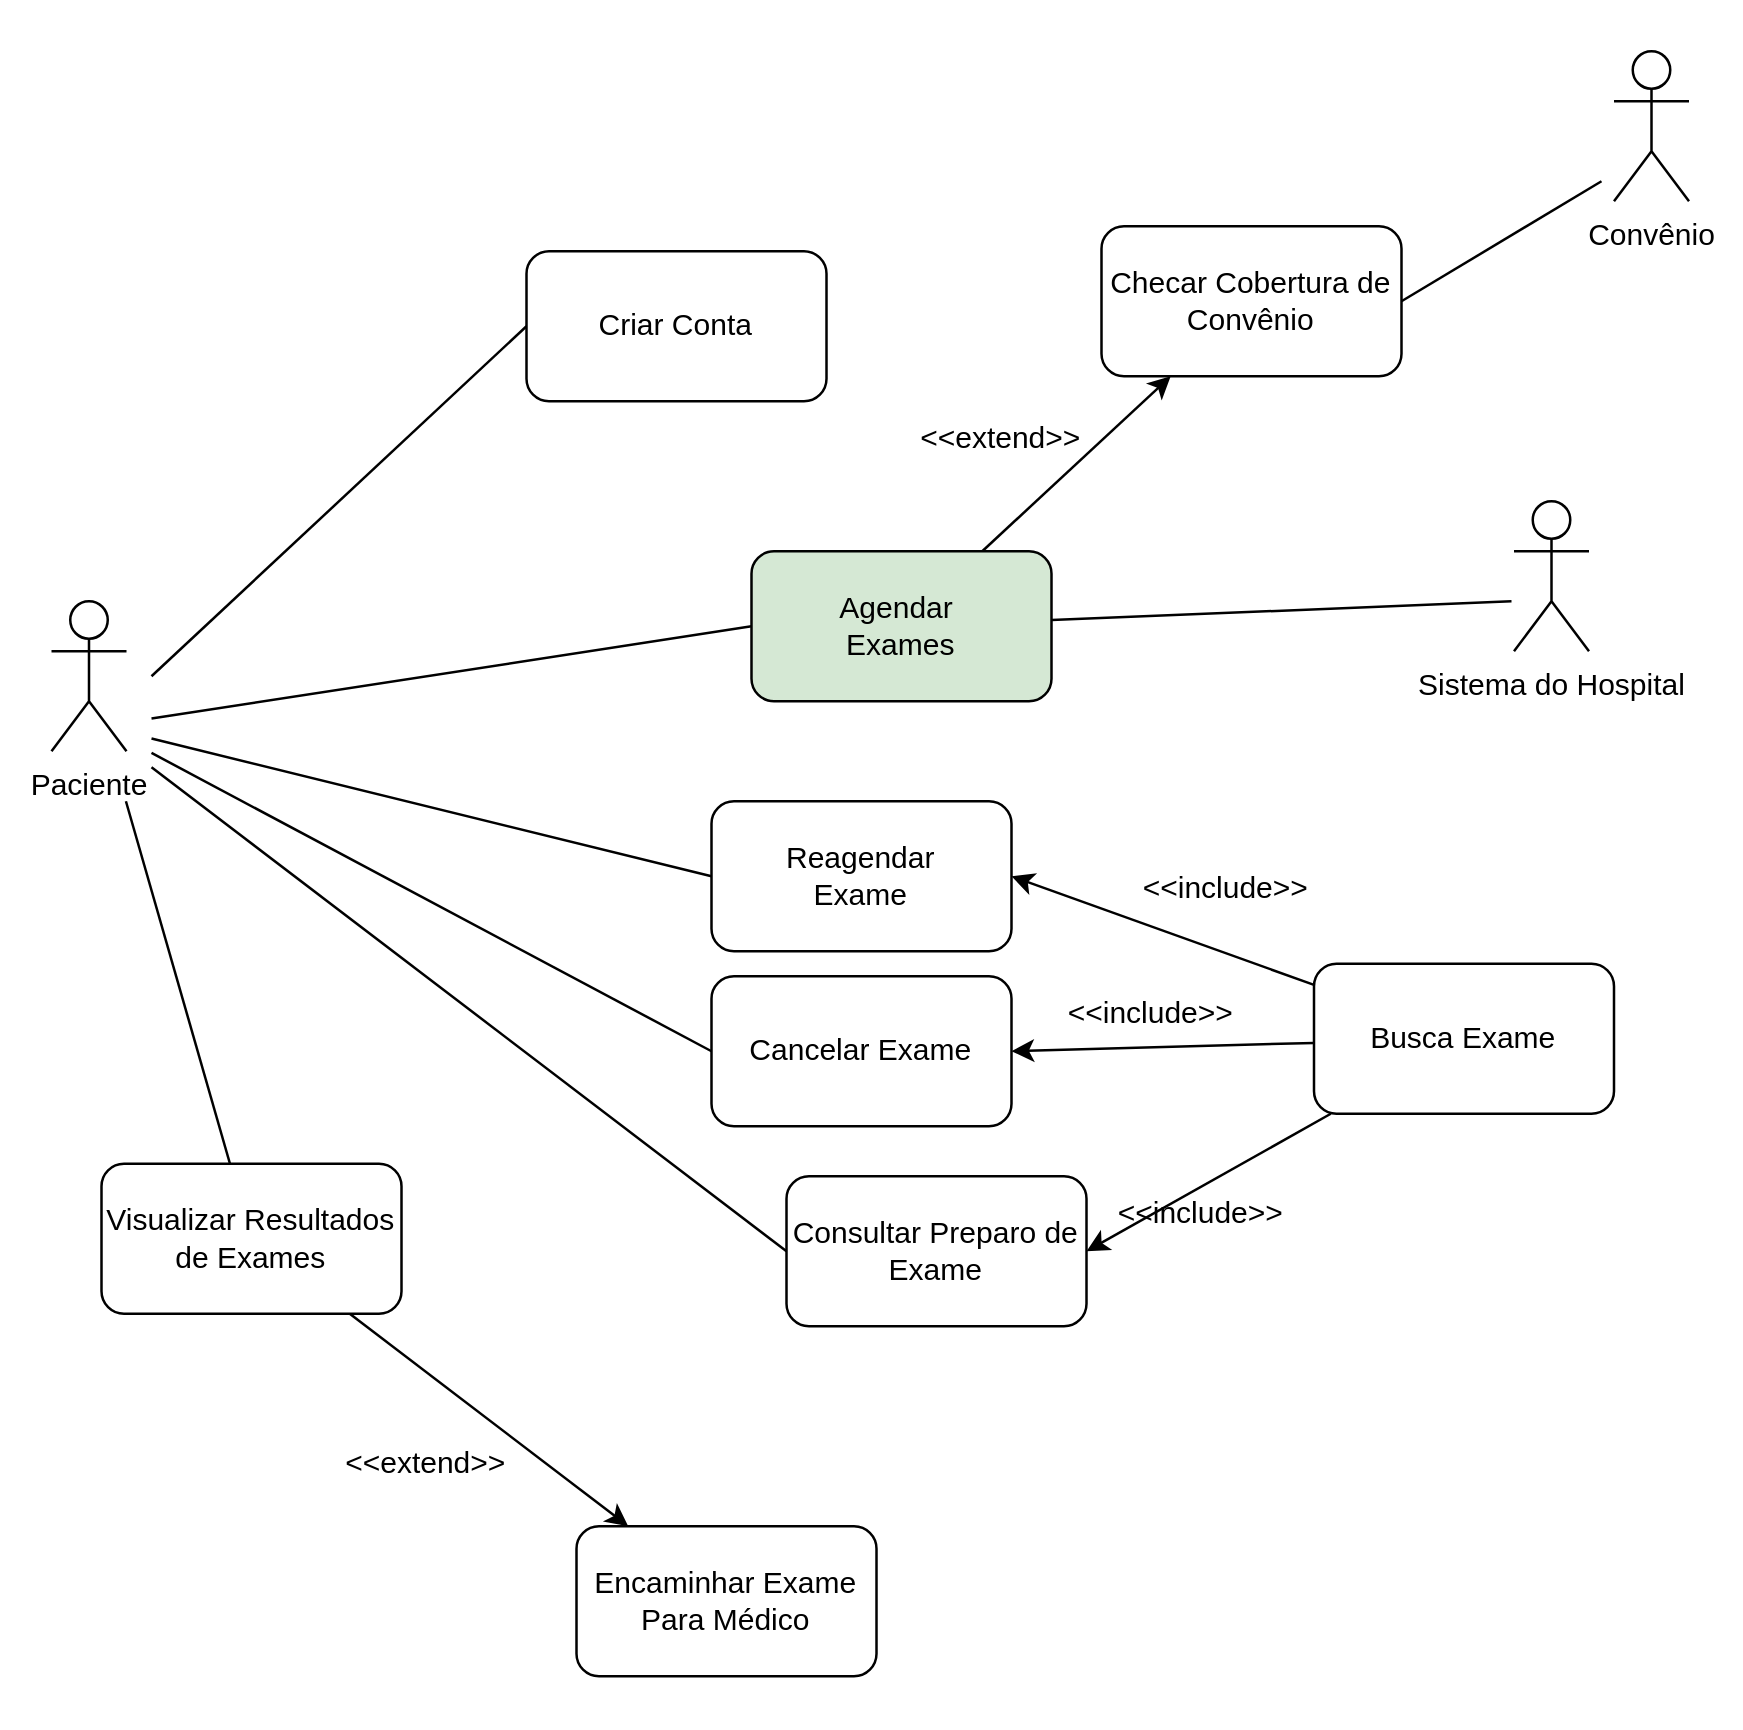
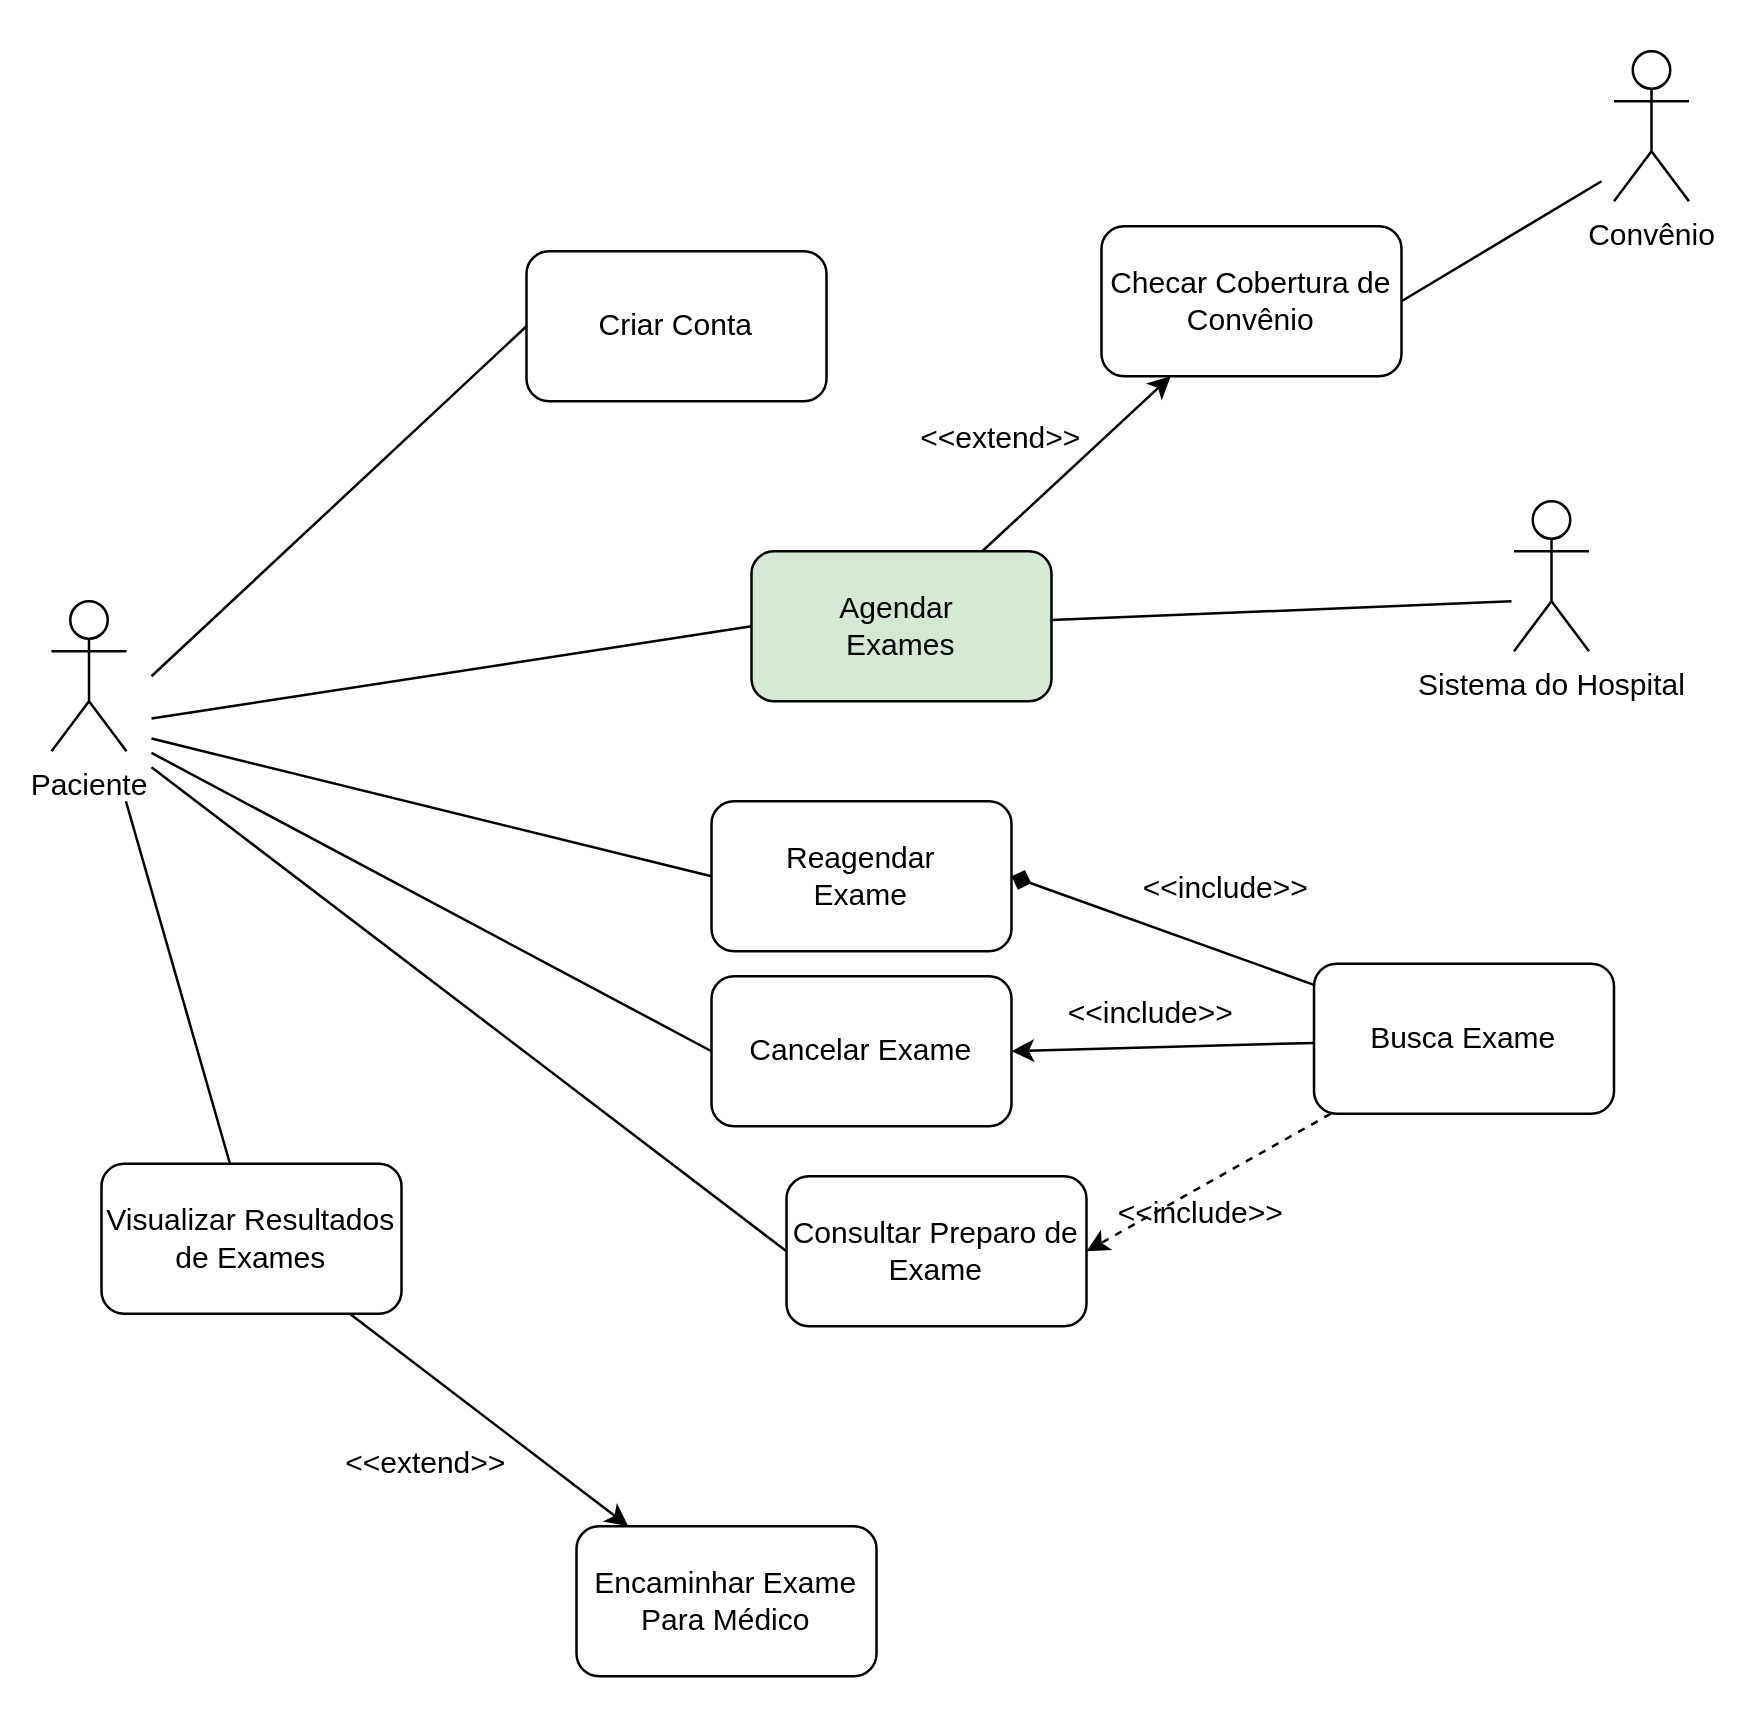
- <mxCell id="20" style="rounded=0;orthogonalLoop=1;jettySize=auto;html=1;entryX=1;entryY=0.5;entryDx=0;entryDy=0;" edge="1" parent="1" source="23" target="17"><mxGeometry relative="1" as="geometry" /></mxCell>
+ <mxCell id="20" style="rounded=0;orthogonalLoop=1;jettySize=auto;html=1;entryX=1;entryY=0.5;entryDx=0;entryDy=0;endArrow=diamond;" edge="1" parent="1" source="23" target="17"><mxGeometry relative="1" as="geometry" /></mxCell>
- <mxCell id="22" style="rounded=0;orthogonalLoop=1;jettySize=auto;html=1;entryX=1;entryY=0.5;entryDx=0;entryDy=0;" edge="1" parent="1" source="23" target="19"><mxGeometry relative="1" as="geometry" /></mxCell>
+ <mxCell id="22" style="rounded=0;orthogonalLoop=1;jettySize=auto;html=1;entryX=1;entryY=0.5;entryDx=0;entryDy=0;dashed=1;" edge="1" parent="1" source="23" target="19"><mxGeometry relative="1" as="geometry" /></mxCell>
